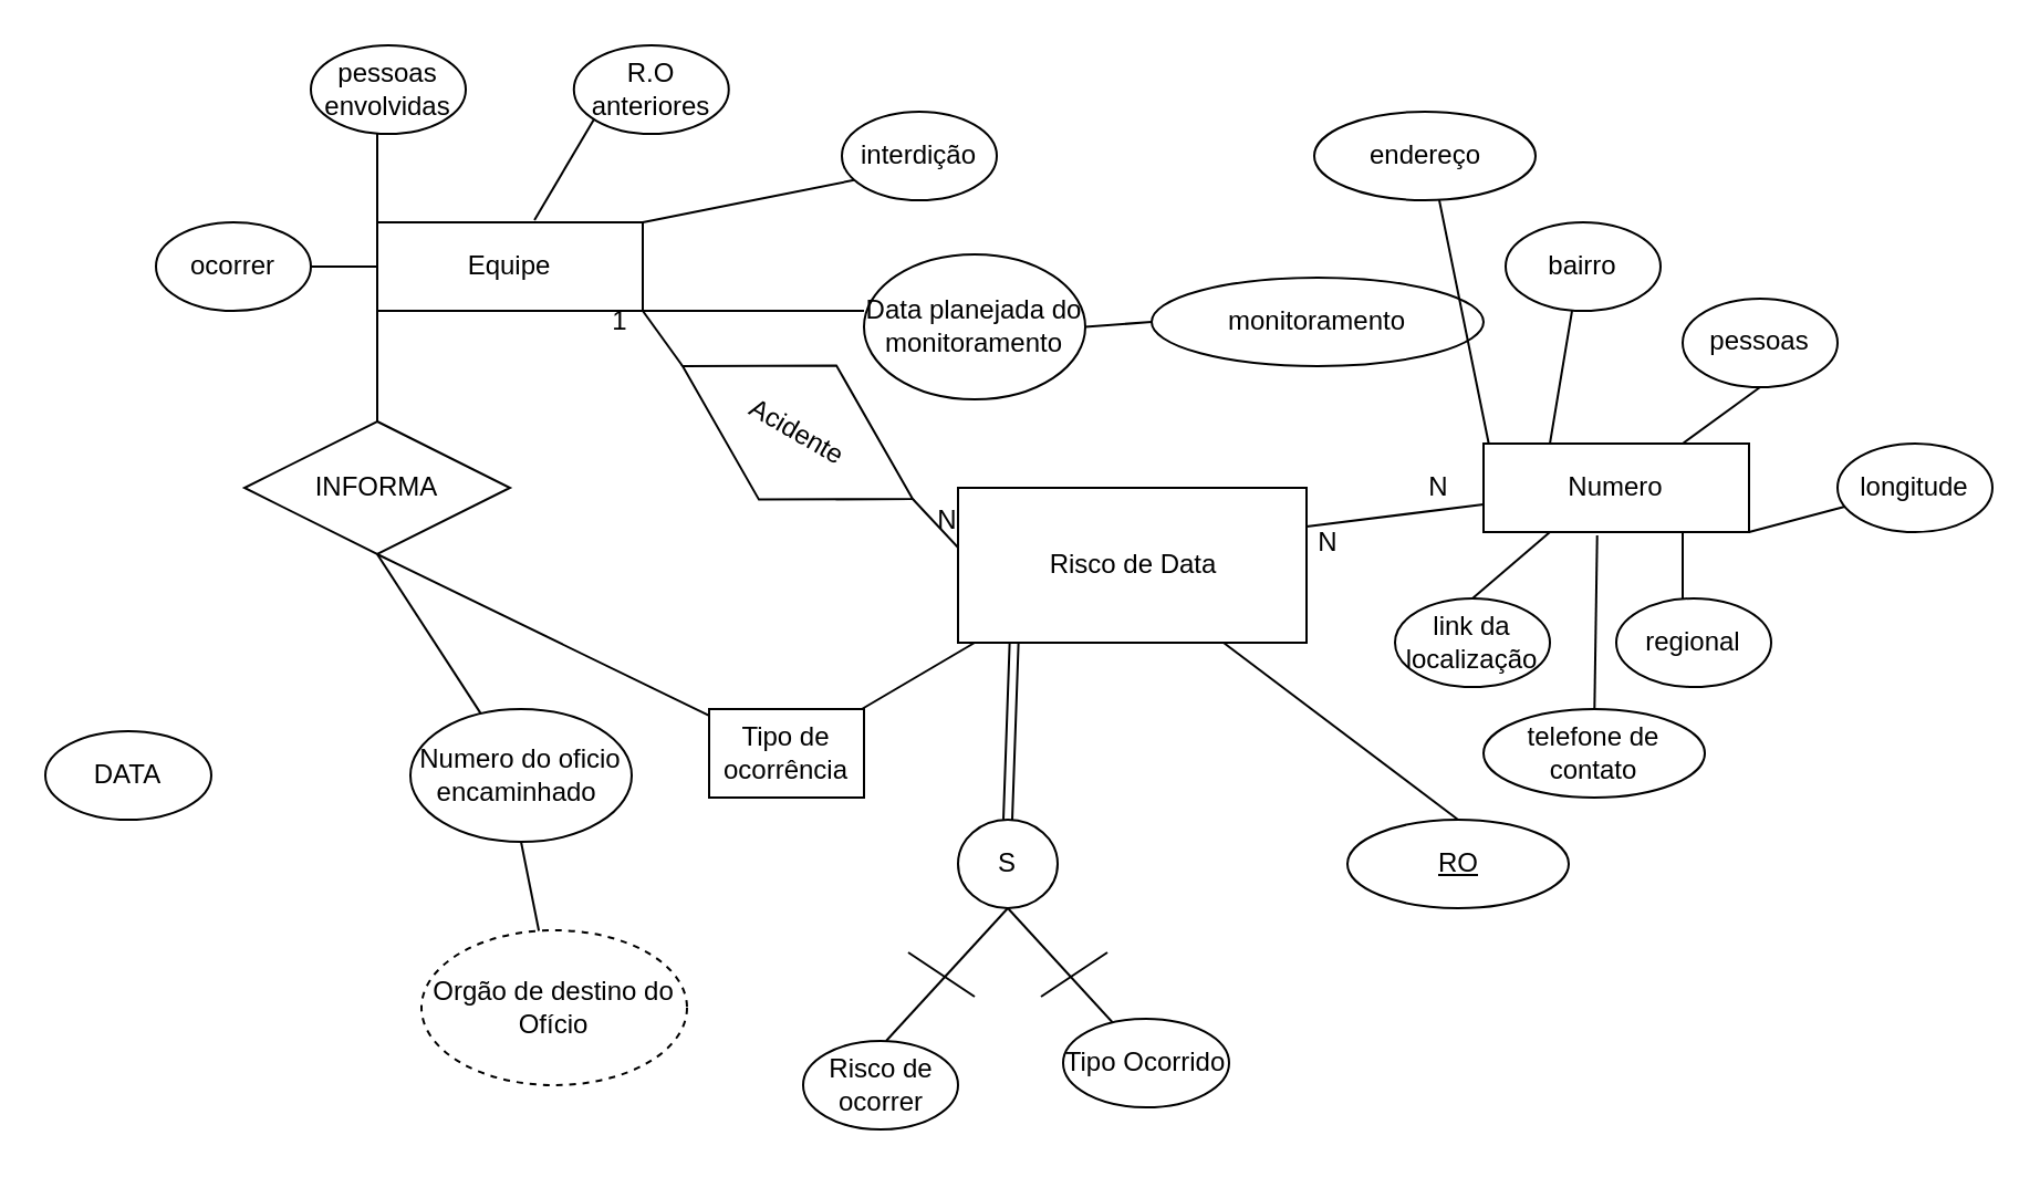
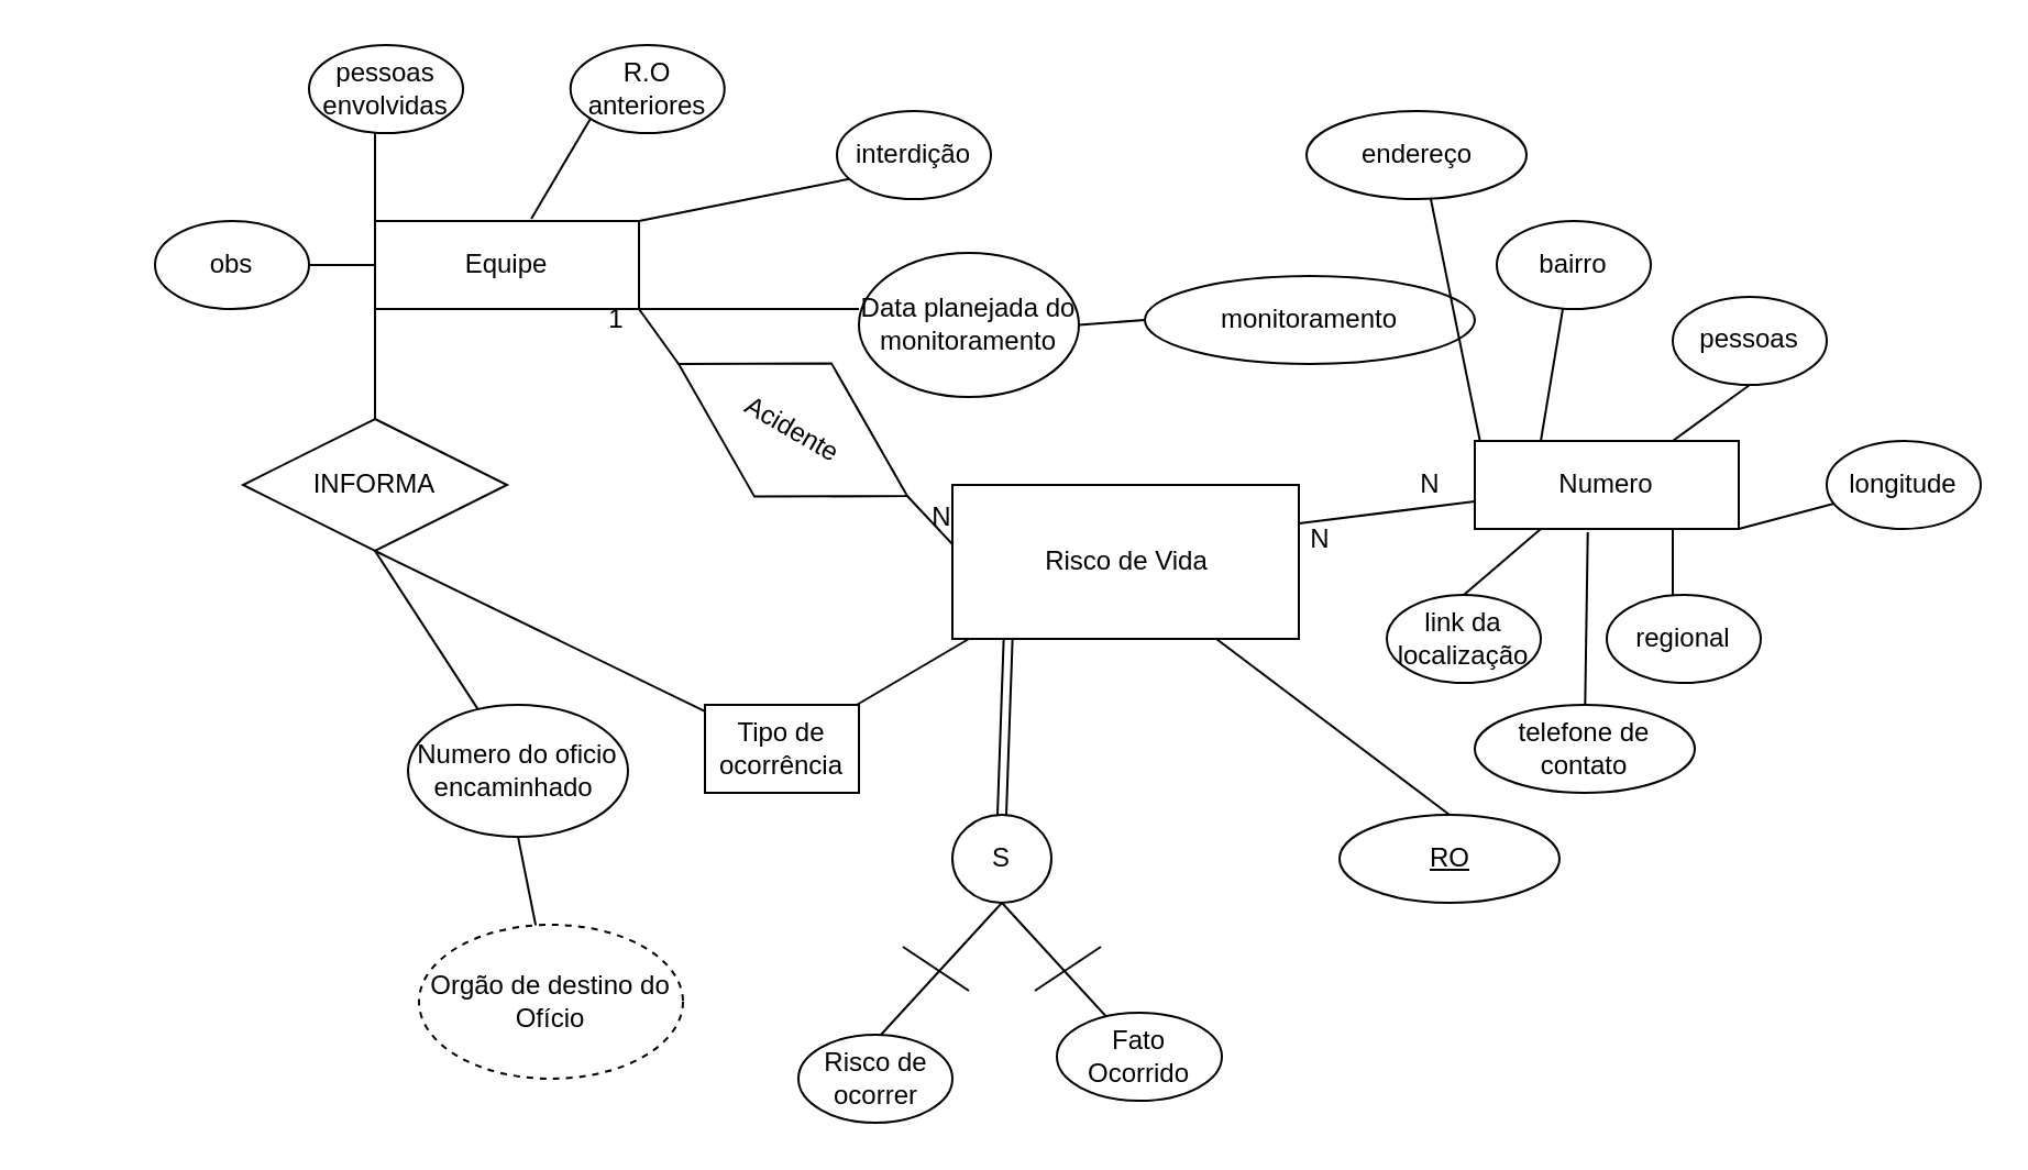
- <mxCell id="11" value="ocorrer" style="ellipse;whiteSpace=wrap;html=1;" parent="1" vertex="1"><mxGeometry x="70" y="100" width="70" height="40" as="geometry" /></mxCell>
+ <mxCell id="11" value="obs" style="ellipse;whiteSpace=wrap;html=1;" parent="1" vertex="1"><mxGeometry x="70" y="100" width="70" height="40" as="geometry" /></mxCell>
- <mxCell id="60" value="Risco de Data" style="whiteSpace=wrap;html=1;align=center;" vertex="1" parent="1"><mxGeometry x="432.5" y="220" width="157.5" height="70" as="geometry" /></mxCell>
+ <mxCell id="60" value="Risco de Vida" style="whiteSpace=wrap;html=1;align=center;" vertex="1" parent="1"><mxGeometry x="432.5" y="220" width="157.5" height="70" as="geometry" /></mxCell>
- <mxCell id="12" value="DATA" style="ellipse;whiteSpace=wrap;html=1;" parent="1" vertex="1"><mxGeometry x="20" y="330" width="75" height="40" as="geometry" /></mxCell>
- <mxCell id="37" value="Tipo Ocorrido" style="ellipse;whiteSpace=wrap;html=1;" vertex="1" parent="1"><mxGeometry x="480" y="460" width="75" height="40" as="geometry" /></mxCell>
+ <mxCell id="37" value="Fato Ocorrido" style="ellipse;whiteSpace=wrap;html=1;" vertex="1" parent="1"><mxGeometry x="480" y="460" width="75" height="40" as="geometry" /></mxCell>
